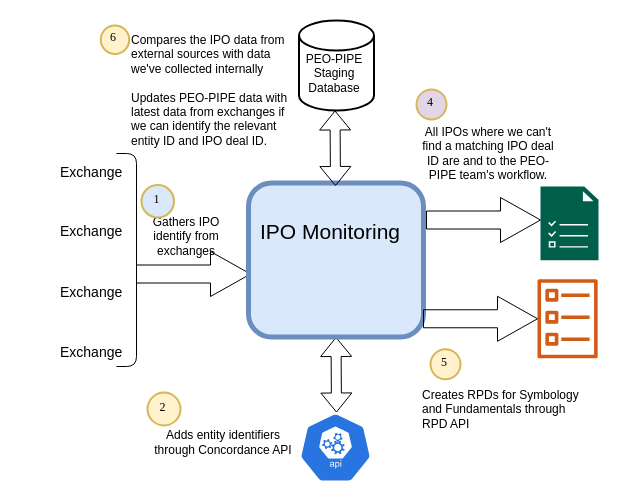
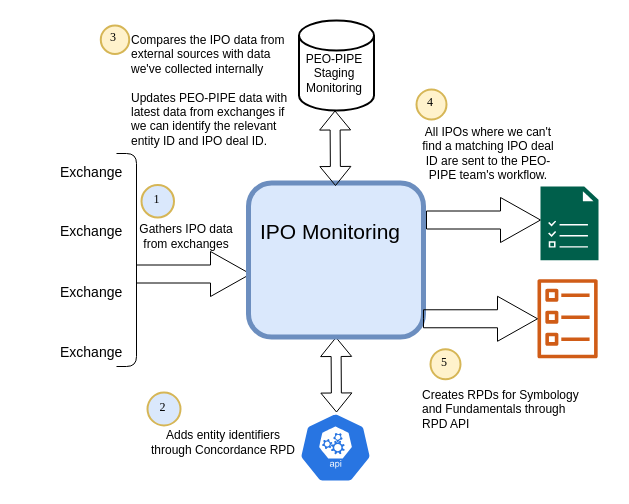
- <mxCell id="30" value="6" style="ellipse;whiteSpace=wrap;html=1;aspect=fixed;strokeWidth=2;fontFamily=Tahoma;spacingBottom=4;spacingRight=2;strokeColor=#d6b656;fillColor=#fff2cc;container=0;" parent="29" vertex="1"><mxGeometry width="28.444" height="28.444" as="geometry" /></mxCell>
+ <mxCell id="30" value="3" style="ellipse;whiteSpace=wrap;html=1;aspect=fixed;strokeWidth=2;fontFamily=Tahoma;spacingBottom=4;spacingRight=2;strokeColor=#d6b656;fillColor=#fff2cc;container=0;" parent="29" vertex="1"><mxGeometry width="28.444" height="28.444" as="geometry" /></mxCell>
- <mxCell id="23" value="PEO-PIPE Staging Database" style="text;html=1;strokeColor=none;fillColor=none;align=center;verticalAlign=middle;whiteSpace=wrap;rounded=0;" parent="1" vertex="1"><mxGeometry x="298.5" y="50" width="70" height="45" as="geometry" /></mxCell>
+ <mxCell id="23" value="PEO-PIPE Staging Monitoring" style="text;html=1;strokeColor=none;fillColor=none;align=center;verticalAlign=middle;whiteSpace=wrap;rounded=0;" parent="1" vertex="1"><mxGeometry x="298.5" y="50" width="70" height="45" as="geometry" /></mxCell>
- <mxCell id="34" value="4" style="ellipse;whiteSpace=wrap;html=1;aspect=fixed;strokeWidth=2;fontFamily=Tahoma;spacingBottom=4;spacingRight=2;strokeColor=#d6b656;fillColor=#e1d5e7;container=0;" parent="32" vertex="1"><mxGeometry width="30" height="30" as="geometry" /></mxCell>
+ <mxCell id="34" value="4" style="ellipse;whiteSpace=wrap;html=1;aspect=fixed;strokeWidth=2;fontFamily=Tahoma;spacingBottom=4;spacingRight=2;strokeColor=#d6b656;fillColor=#fff2cc;container=0;" parent="32" vertex="1"><mxGeometry width="30" height="30" as="geometry" /></mxCell>
- <mxCell id="33" value="All IPOs where we can't find a matching IPO deal ID are and to the PEO-PIPE team's workflow." style="text;html=1;strokeColor=none;fillColor=none;align=center;verticalAlign=middle;whiteSpace=wrap;rounded=0;container=0;" parent="32" vertex="1"><mxGeometry y="32" width="144" height="63" as="geometry" /></mxCell>
+ <mxCell id="33" value="All IPOs where we can't find a matching IPO deal ID are sent to the PEO-PIPE team's workflow." style="text;html=1;strokeColor=none;fillColor=none;align=center;verticalAlign=middle;whiteSpace=wrap;rounded=0;container=0;" parent="32" vertex="1"><mxGeometry y="32" width="144" height="63" as="geometry" /></mxCell>
- <mxCell id="12" value="&lt;font style=&quot;font-size: 12px&quot;&gt;Gathers IPO identify from exchanges&lt;/font&gt;" style="text;html=1;strokeColor=none;fillColor=none;align=center;verticalAlign=middle;whiteSpace=wrap;rounded=0;container=0;" parent="1" vertex="1"><mxGeometry x="131" y="216" width="110" height="40" as="geometry" /></mxCell>
+ <mxCell id="12" value="&lt;font style=&quot;font-size: 12px&quot;&gt;Gathers IPO data from exchanges&lt;/font&gt;" style="text;html=1;strokeColor=none;fillColor=none;align=center;verticalAlign=middle;whiteSpace=wrap;rounded=0;container=0;" parent="1" vertex="1"><mxGeometry x="131" y="216" width="110" height="40" as="geometry" /></mxCell>
- <mxCell id="17" value="2" style="ellipse;whiteSpace=wrap;html=1;aspect=fixed;strokeWidth=2;fontFamily=Tahoma;spacingBottom=4;spacingRight=2;strokeColor=#d6b656;fillColor=#fff2cc;container=0;" parent="1" vertex="1"><mxGeometry x="147" y="392" width="33" height="33" as="geometry" /></mxCell>
+ <mxCell id="17" value="2" style="ellipse;whiteSpace=wrap;html=1;aspect=fixed;strokeWidth=2;fontFamily=Tahoma;spacingBottom=4;spacingRight=2;strokeColor=#d6b656;fillColor=#dae8fc;container=0;" parent="1" vertex="1"><mxGeometry x="147" y="392" width="33" height="33" as="geometry" /></mxCell>
- <mxCell id="14" value="Adds entity identifiers through Concordance API" style="text;html=1;strokeColor=none;fillColor=none;align=center;verticalAlign=middle;whiteSpace=wrap;rounded=0;container=0;" parent="1" vertex="1"><mxGeometry x="148" y="412" width="150" height="60" as="geometry" /></mxCell>
+ <mxCell id="14" value="Adds entity identifiers through Concordance RPD" style="text;html=1;strokeColor=none;fillColor=none;align=center;verticalAlign=middle;whiteSpace=wrap;rounded=0;container=0;" parent="1" vertex="1"><mxGeometry x="148" y="412" width="150" height="60" as="geometry" /></mxCell>
